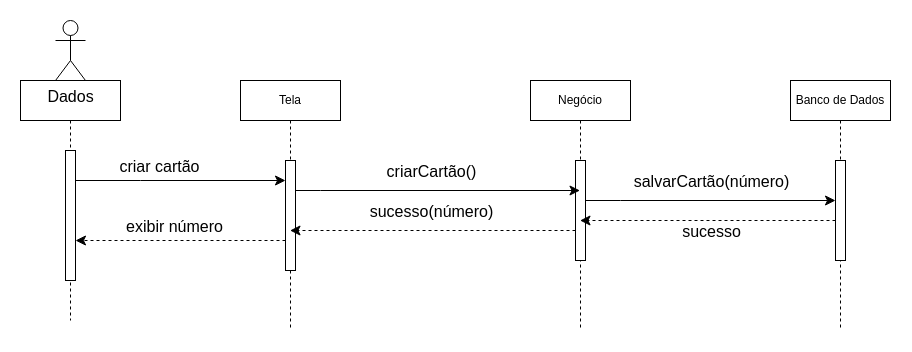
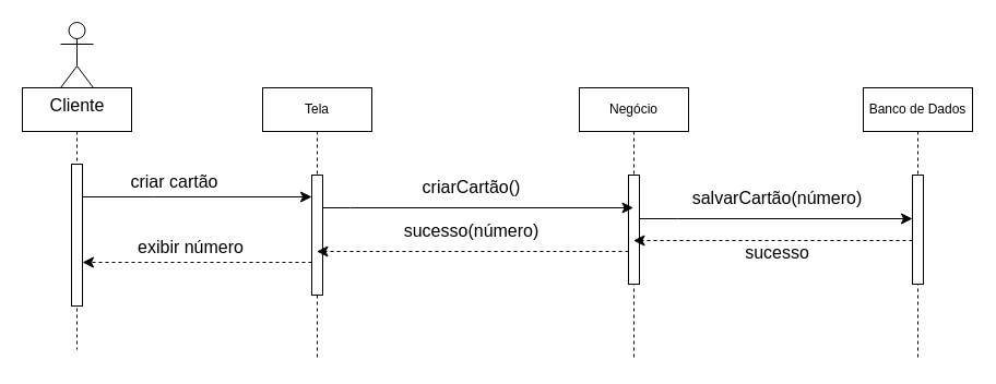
- <mxCell id="6" value="Dados" style="shape=umlActor;verticalLabelPosition=bottom;verticalAlign=top;html=1;outlineConnect=0;fontSize=16;" vertex="1" parent="1"><mxGeometry x="55" y="20" width="30" height="60" as="geometry" /></mxCell>
+ <mxCell id="6" value="Cliente" style="shape=umlActor;verticalLabelPosition=bottom;verticalAlign=top;html=1;outlineConnect=0;fontSize=16;" vertex="1" parent="1"><mxGeometry x="55" y="20" width="30" height="60" as="geometry" /></mxCell>
